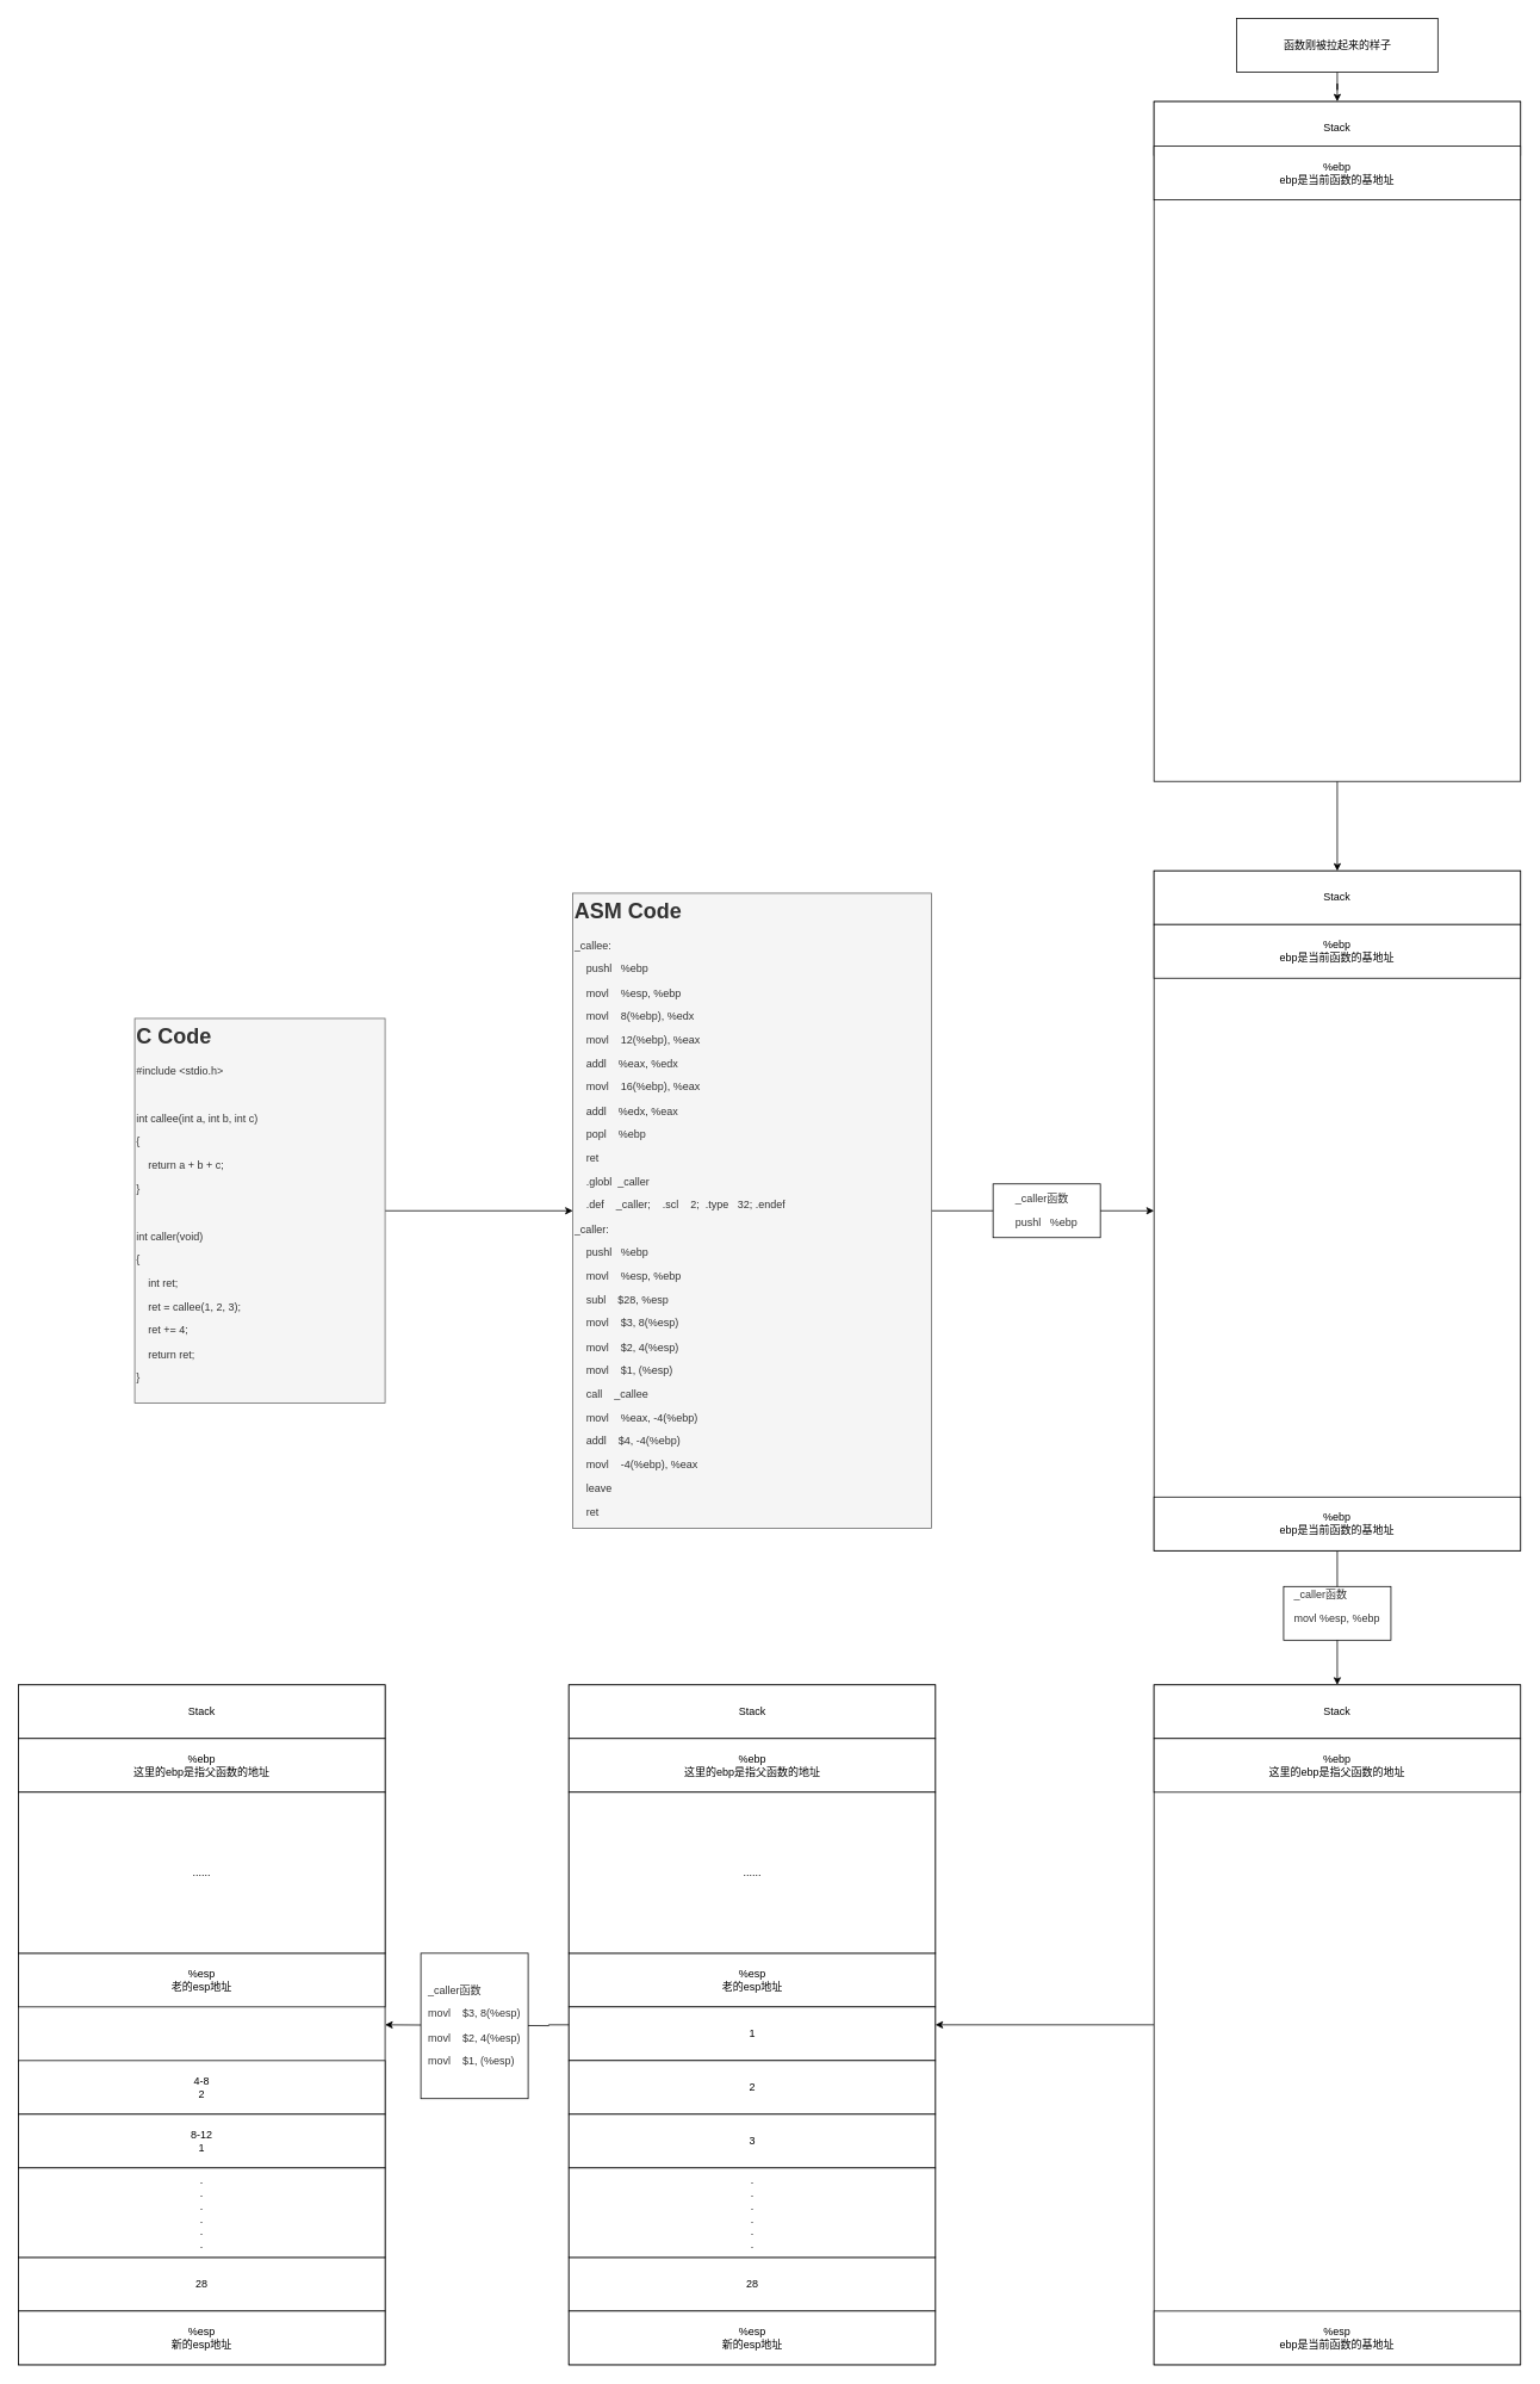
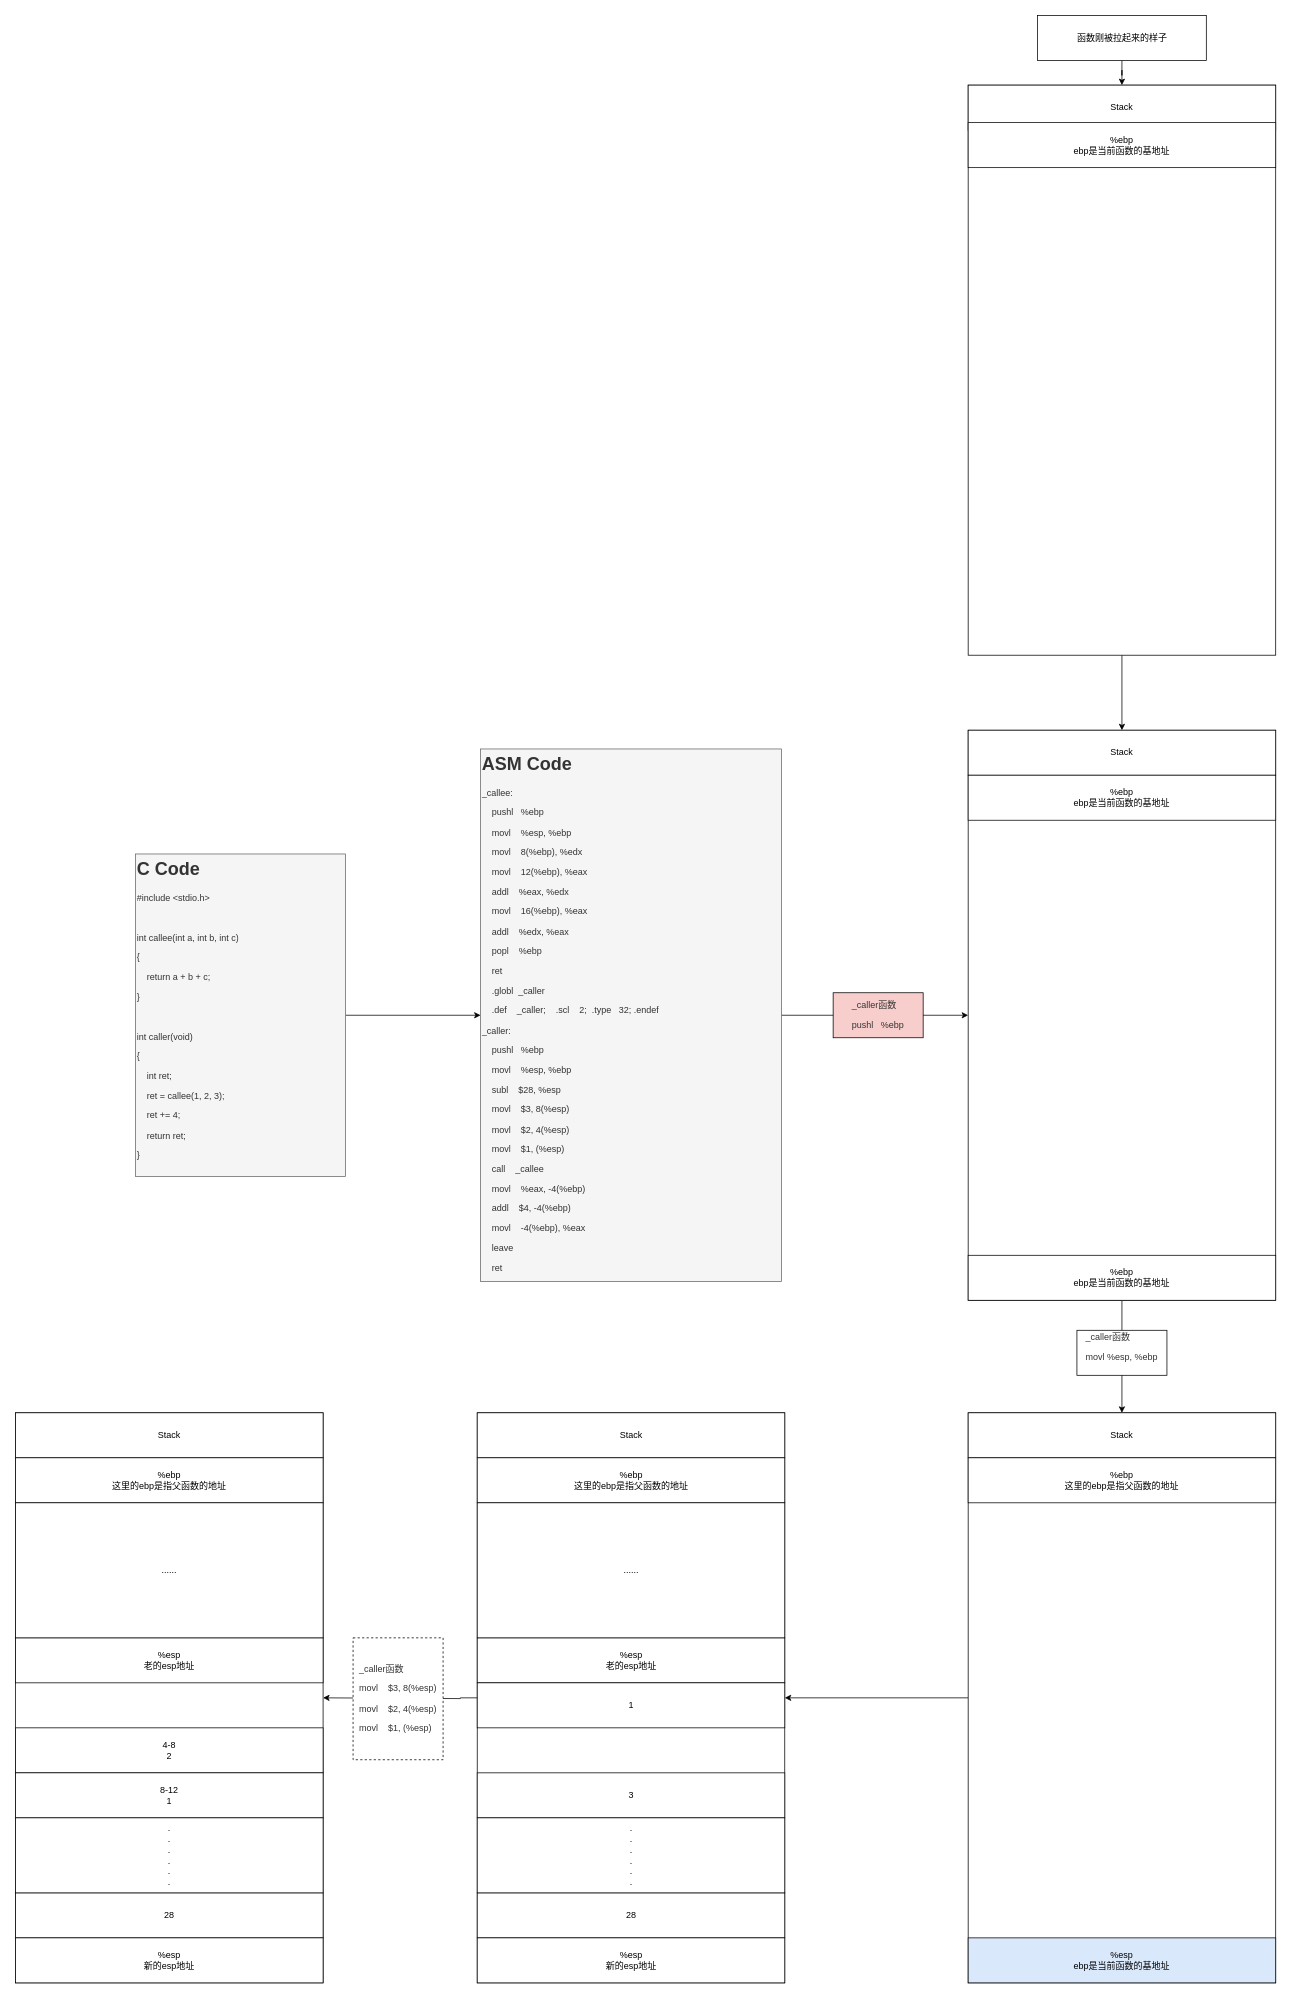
- <mxCell id="3" value="&lt;h1 style=&quot;margin-top: 0px;&quot;&gt;C Code&lt;/h1&gt;&lt;p&gt;#include &amp;lt;stdio.h&amp;gt;&lt;/p&gt;&lt;p&gt;&lt;br&gt;&lt;/p&gt;&lt;p&gt;int callee(int a, int b, int c)&lt;/p&gt;&lt;p&gt;{&lt;/p&gt;&lt;p&gt;&amp;nbsp; &amp;nbsp; return a + b + c;&lt;/p&gt;&lt;p&gt;}&lt;/p&gt;&lt;p&gt;&lt;br&gt;&lt;/p&gt;&lt;p&gt;int caller(void)&lt;/p&gt;&lt;p&gt;{&lt;/p&gt;&lt;p&gt;&amp;nbsp; &amp;nbsp; int ret;&lt;/p&gt;&lt;p&gt;&amp;nbsp; &amp;nbsp; ret = callee(1, 2, 3);&lt;/p&gt;&lt;p&gt;&amp;nbsp; &amp;nbsp; ret += 4;&lt;/p&gt;&lt;p&gt;&amp;nbsp; &amp;nbsp; return ret;&lt;/p&gt;&lt;p&gt;}&lt;/p&gt;" style="text;html=1;whiteSpace=wrap;overflow=hidden;rounded=0;fillColor=#f5f5f5;fontColor=#333333;strokeColor=#666666;" vertex="1" parent="1"><mxGeometry x="150" y="1138" width="280" height="430" as="geometry" /></mxCell>
+ <mxCell id="3" value="&lt;h1 style=&quot;margin-top: 0px;&quot;&gt;C Code&lt;/h1&gt;&lt;p&gt;#include &amp;lt;stdio.h&amp;gt;&lt;/p&gt;&lt;p&gt;&lt;br&gt;&lt;/p&gt;&lt;p&gt;int callee(int a, int b, int c)&lt;/p&gt;&lt;p&gt;{&lt;/p&gt;&lt;p&gt;&amp;nbsp; &amp;nbsp; return a + b + c;&lt;/p&gt;&lt;p&gt;}&lt;/p&gt;&lt;p&gt;&lt;br&gt;&lt;/p&gt;&lt;p&gt;int caller(void)&lt;/p&gt;&lt;p&gt;{&lt;/p&gt;&lt;p&gt;&amp;nbsp; &amp;nbsp; int ret;&lt;/p&gt;&lt;p&gt;&amp;nbsp; &amp;nbsp; ret = callee(1, 2, 3);&lt;/p&gt;&lt;p&gt;&amp;nbsp; &amp;nbsp; ret += 4;&lt;/p&gt;&lt;p&gt;&amp;nbsp; &amp;nbsp; return ret;&lt;/p&gt;&lt;p&gt;}&lt;/p&gt;" style="text;html=1;whiteSpace=wrap;overflow=hidden;rounded=0;fillColor=#f5f5f5;fontColor=#333333;strokeColor=#666666;" vertex="1" parent="1"><mxGeometry x="180" y="1138" width="280" height="430" as="geometry" /></mxCell>
- <mxCell id="9" value="&lt;p style=&quot;color: rgb(51, 51, 51); text-align: left;&quot;&gt;&lt;span style=&quot;background-color: initial;&quot;&gt;_caller&lt;/span&gt;函数&lt;/p&gt;&lt;p style=&quot;color: rgb(51, 51, 51); text-align: left;&quot;&gt;pushl&amp;nbsp; &amp;nbsp;%ebp&lt;/p&gt;" style="rounded=0;whiteSpace=wrap;html=1;" vertex="1" parent="1"><mxGeometry x="1110" y="1323" width="120" height="60" as="geometry" /></mxCell>
+ <mxCell id="9" value="&lt;p style=&quot;color: rgb(51, 51, 51); text-align: left;&quot;&gt;&lt;span style=&quot;background-color: initial;&quot;&gt;_caller&lt;/span&gt;函数&lt;/p&gt;&lt;p style=&quot;color: rgb(51, 51, 51); text-align: left;&quot;&gt;pushl&amp;nbsp; &amp;nbsp;%ebp&lt;/p&gt;" style="rounded=0;whiteSpace=wrap;html=1;fillColor=#f8cecc;" vertex="1" parent="1"><mxGeometry x="1110" y="1323" width="120" height="60" as="geometry" /></mxCell>
- <mxCell id="46" value="&lt;div&gt;&lt;p style=&quot;color: rgb(51, 51, 51); text-align: left;&quot;&gt;&lt;span style=&quot;background-color: initial;&quot;&gt;_caller&lt;/span&gt;函数&lt;/p&gt;&lt;/div&gt;&lt;p style=&quot;color: rgb(51, 51, 51); text-align: left;&quot;&gt;movl&amp;nbsp; &amp;nbsp; $3, 8(%esp)&lt;/p&gt;&lt;p style=&quot;color: rgb(51, 51, 51); text-align: left;&quot;&gt;movl&amp;nbsp; &amp;nbsp; $2, 4(%esp)&lt;/p&gt;&lt;p style=&quot;color: rgb(51, 51, 51); text-align: left;&quot;&gt;&lt;span style=&quot;background-color: initial;&quot;&gt;movl&amp;nbsp; &amp;nbsp; $1, (%esp)&lt;/span&gt;&lt;/p&gt;" style="rounded=0;whiteSpace=wrap;html=1;" vertex="1" parent="1"><mxGeometry x="470" y="2183" width="120" height="162.5" as="geometry" /></mxCell>
+ <mxCell id="46" value="&lt;div&gt;&lt;p style=&quot;color: rgb(51, 51, 51); text-align: left;&quot;&gt;&lt;span style=&quot;background-color: initial;&quot;&gt;_caller&lt;/span&gt;函数&lt;/p&gt;&lt;/div&gt;&lt;p style=&quot;color: rgb(51, 51, 51); text-align: left;&quot;&gt;movl&amp;nbsp; &amp;nbsp; $3, 8(%esp)&lt;/p&gt;&lt;p style=&quot;color: rgb(51, 51, 51); text-align: left;&quot;&gt;movl&amp;nbsp; &amp;nbsp; $2, 4(%esp)&lt;/p&gt;&lt;p style=&quot;color: rgb(51, 51, 51); text-align: left;&quot;&gt;&lt;span style=&quot;background-color: initial;&quot;&gt;movl&amp;nbsp; &amp;nbsp; $1, (%esp)&lt;/span&gt;&lt;/p&gt;" style="rounded=0;whiteSpace=wrap;html=1;dashed=1;" vertex="1" parent="1"><mxGeometry x="470" y="2183" width="120" height="162.5" as="geometry" /></mxCell>
- <mxCell id="30" value="2" style="rounded=0;whiteSpace=wrap;html=1;" vertex="1" parent="1"><mxGeometry x="635.5" y="2303" width="410" height="60" as="geometry" /></mxCell>
- <mxCell id="16" value="%esp&lt;div&gt;ebp是当前函数的基地址&lt;/div&gt;" style="rounded=0;whiteSpace=wrap;html=1;" vertex="1" parent="1"><mxGeometry x="1290" y="2583" width="410" height="60" as="geometry" /></mxCell>
+ <mxCell id="16" value="%esp&lt;div&gt;ebp是当前函数的基地址&lt;/div&gt;" style="rounded=0;whiteSpace=wrap;html=1;fillColor=#dae8fc;" vertex="1" parent="1"><mxGeometry x="1290" y="2583" width="410" height="60" as="geometry" /></mxCell>
